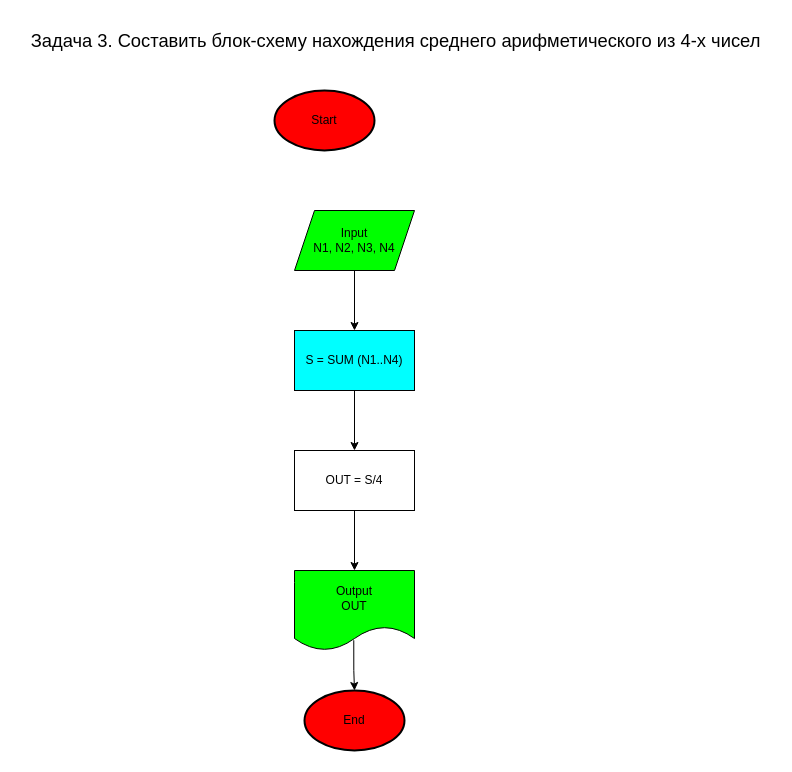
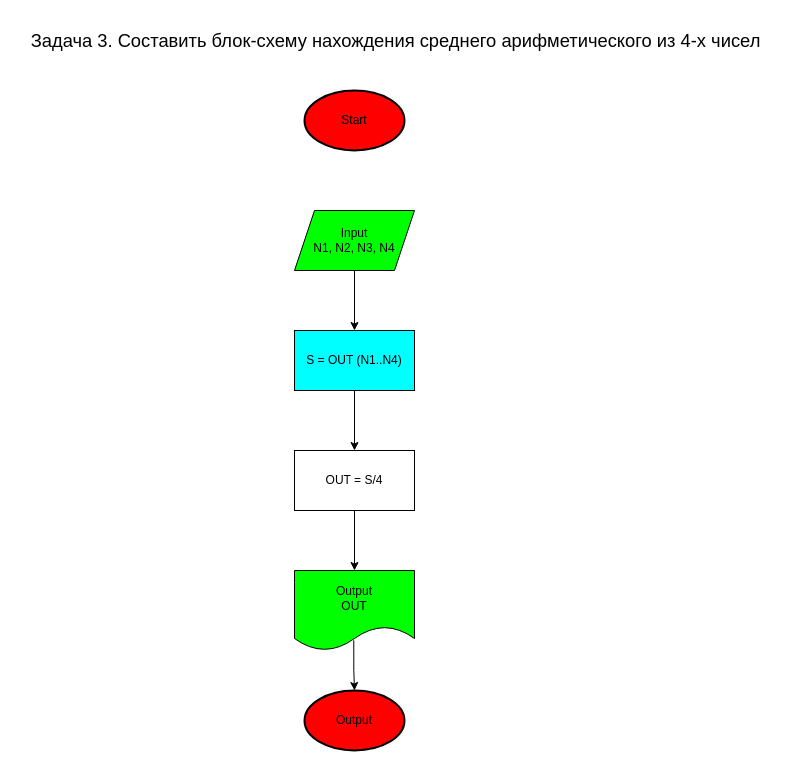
- <mxCell id="2" value="Start" style="strokeWidth=2;html=1;shape=mxgraph.flowchart.start_1;whiteSpace=wrap;fillColor=#FF0000;" vertex="1" parent="1"><mxGeometry x="274" y="90" width="100" height="60" as="geometry" /></mxCell>
+ <mxCell id="2" value="Start" style="strokeWidth=2;html=1;shape=mxgraph.flowchart.start_1;whiteSpace=wrap;fillColor=#FF0000;" vertex="1" parent="1"><mxGeometry x="304" y="90" width="100" height="60" as="geometry" /></mxCell>
- <mxCell id="7" value="S = SUM (N1..N4)" style="rounded=0;whiteSpace=wrap;html=1;fillColor=#00FFFF;" vertex="1" parent="1"><mxGeometry x="294" y="330" width="120" height="60" as="geometry" /></mxCell>
+ <mxCell id="7" value="S = OUT (N1..N4)" style="rounded=0;whiteSpace=wrap;html=1;fillColor=#00FFFF;" vertex="1" parent="1"><mxGeometry x="294" y="330" width="120" height="60" as="geometry" /></mxCell>
- <mxCell id="12" value="End" style="strokeWidth=2;html=1;shape=mxgraph.flowchart.start_1;whiteSpace=wrap;fillColor=#FF0000;" vertex="1" parent="1"><mxGeometry x="304" y="690" width="100" height="60" as="geometry" /></mxCell>
+ <mxCell id="12" value="Output" style="strokeWidth=2;html=1;shape=mxgraph.flowchart.start_1;whiteSpace=wrap;fillColor=#FF0000;" vertex="1" parent="1"><mxGeometry x="304" y="690" width="100" height="60" as="geometry" /></mxCell>
